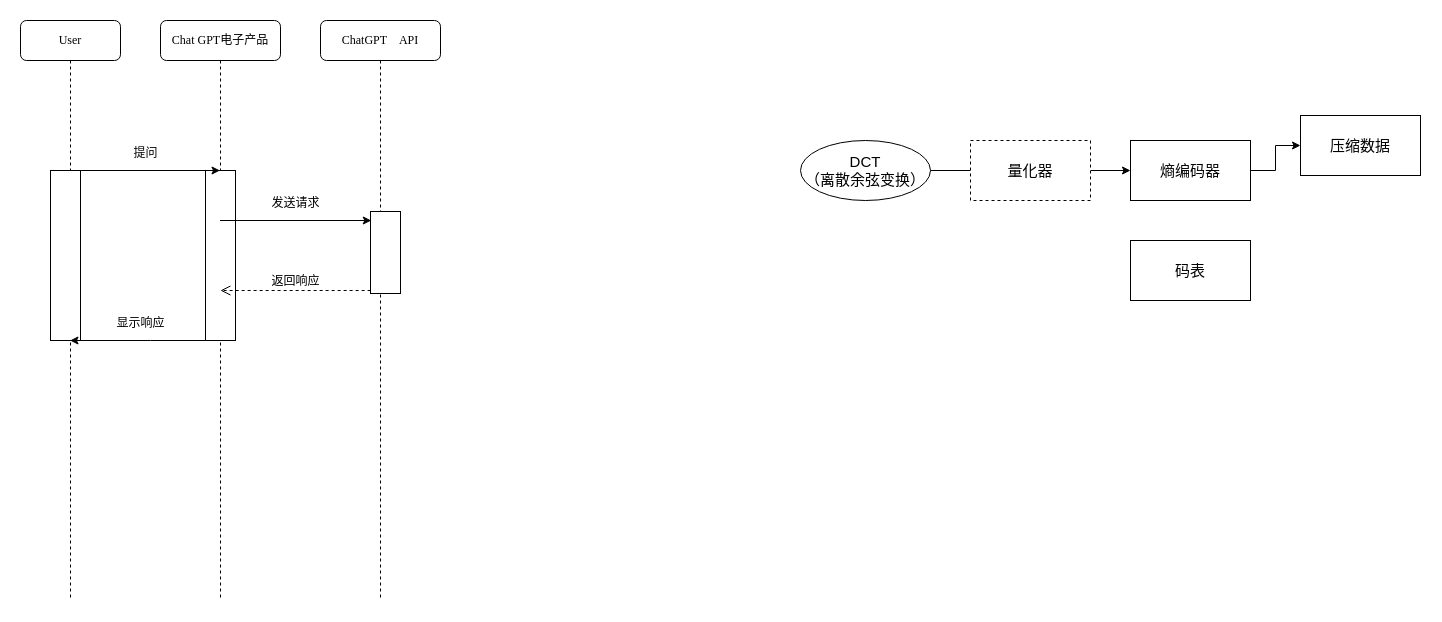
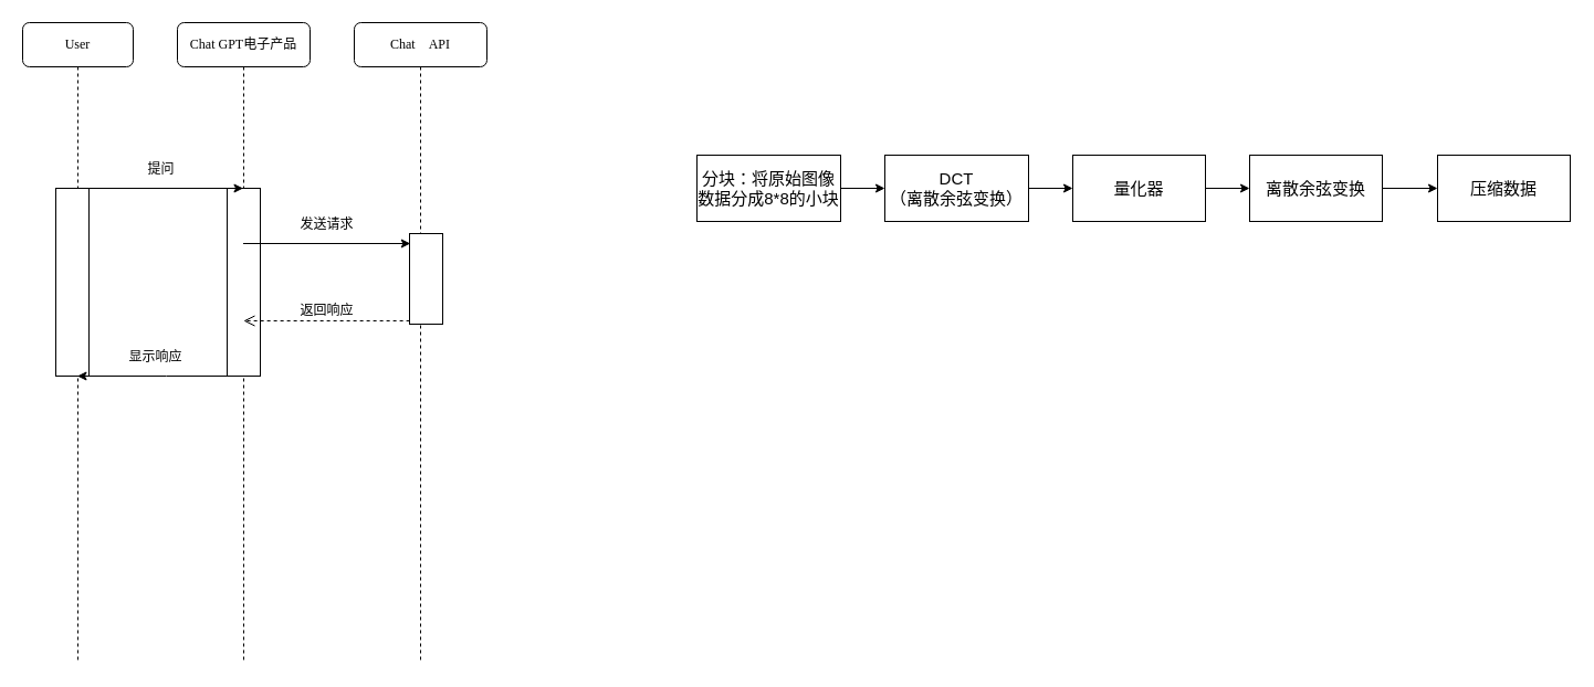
- <mxCell id="4" value="ChatGPT　API" style="shape=umlLifeline;perimeter=lifelinePerimeter;whiteSpace=wrap;html=1;container=1;collapsible=0;recursiveResize=0;outlineConnect=0;rounded=1;shadow=0;comic=0;labelBackgroundColor=none;strokeWidth=1;fontFamily=Verdana;fontSize=12;align=center;" parent="1" vertex="1"><mxGeometry x="320" y="20" width="120" height="580" as="geometry" /></mxCell>
+ <mxCell id="4" value="Chat　API" style="shape=umlLifeline;perimeter=lifelinePerimeter;whiteSpace=wrap;html=1;container=1;collapsible=0;recursiveResize=0;outlineConnect=0;rounded=1;shadow=0;comic=0;labelBackgroundColor=none;strokeWidth=1;fontFamily=Verdana;fontSize=12;align=center;" parent="1" vertex="1"><mxGeometry x="320" y="20" width="120" height="580" as="geometry" /></mxCell>
- <mxCell id="24" value="&lt;font style=&quot;font-size: 15px;&quot;&gt;压缩数据&lt;/font&gt;" style="whiteSpace=wrap;html=1;rounded=0;" vertex="1" parent="1"><mxGeometry x="1300" y="115" width="120" height="60" as="geometry" /></mxCell>
+ <mxCell id="24" value="&lt;font style=&quot;font-size: 15px;&quot;&gt;压缩数据&lt;/font&gt;" style="whiteSpace=wrap;html=1;rounded=0;" vertex="1" parent="1"><mxGeometry x="1300" y="140" width="120" height="60" as="geometry" /></mxCell>
+ <mxCell id="16" value="&lt;font style=&quot;font-size: 15px;&quot;&gt;分块：将原始图像数据分成8*8的小块&lt;/font&gt;" style="rounded=0;whiteSpace=wrap;html=1;" vertex="1" parent="1"><mxGeometry x="630" y="140" width="130" height="60" as="geometry" /></mxCell>
+ <mxCell id="15" style="edgeStyle=orthogonalEdgeStyle;rounded=0;orthogonalLoop=1;jettySize=auto;html=1;exitX=1;exitY=0.5;exitDx=0;exitDy=0;entryX=0;entryY=0.5;entryDx=0;entryDy=0;" edge="1" parent="1" source="16" target="18"><mxGeometry relative="1" as="geometry" /></mxCell>
- <mxCell id="18" value="&lt;font style=&quot;font-size: 15px;&quot;&gt;DCT&lt;br&gt;（离散余弦变换）&lt;/font&gt;" style="ellipse;whiteSpace=wrap;html=1;" vertex="1" parent="1"><mxGeometry x="800" y="140" width="130" height="60" as="geometry" /></mxCell>
+ <mxCell id="18" value="&lt;font style=&quot;font-size: 15px;&quot;&gt;DCT&lt;br&gt;（离散余弦变换）&lt;/font&gt;" style="rounded=0;whiteSpace=wrap;html=1;" vertex="1" parent="1"><mxGeometry x="800" y="140" width="130" height="60" as="geometry" /></mxCell>
- <mxCell id="17" style="edgeStyle=orthogonalEdgeStyle;rounded=0;orthogonalLoop=1;jettySize=auto;html=1;exitX=1;exitY=0.5;exitDx=0;exitDy=0;entryX=0;entryY=0.5;entryDx=0;entryDy=0;endArrow=none;" edge="1" parent="1" source="18" target="20"><mxGeometry relative="1" as="geometry" /></mxCell>
+ <mxCell id="17" style="edgeStyle=orthogonalEdgeStyle;rounded=0;orthogonalLoop=1;jettySize=auto;html=1;exitX=1;exitY=0.5;exitDx=0;exitDy=0;entryX=0;entryY=0.5;entryDx=0;entryDy=0;" edge="1" parent="1" source="18" target="20"><mxGeometry relative="1" as="geometry" /></mxCell>
- <mxCell id="20" value="&lt;font style=&quot;font-size: 15px;&quot;&gt;量化器&lt;/font&gt;" style="rounded=0;whiteSpace=wrap;html=1;dashed=1;" vertex="1" parent="1"><mxGeometry x="970" y="140" width="120" height="60" as="geometry" /></mxCell>
+ <mxCell id="20" value="&lt;font style=&quot;font-size: 15px;&quot;&gt;量化器&lt;/font&gt;" style="rounded=0;whiteSpace=wrap;html=1;" vertex="1" parent="1"><mxGeometry x="970" y="140" width="120" height="60" as="geometry" /></mxCell>
- <mxCell id="22" value="&lt;font style=&quot;font-size: 15px;&quot;&gt;熵编码器&lt;/font&gt;" style="whiteSpace=wrap;html=1;rounded=0;" vertex="1" parent="1"><mxGeometry x="1130" y="140" width="120" height="60" as="geometry" /></mxCell>
+ <mxCell id="22" value="&lt;font style=&quot;font-size: 15px;&quot;&gt;离散余弦变换&lt;/font&gt;" style="whiteSpace=wrap;html=1;rounded=0;" vertex="1" parent="1"><mxGeometry x="1130" y="140" width="120" height="60" as="geometry" /></mxCell>
- <mxCell id="23" value="&lt;font style=&quot;font-size: 15px;&quot;&gt;码表&lt;/font&gt;" style="whiteSpace=wrap;html=1;" vertex="1" parent="1"><mxGeometry x="1130" y="240" width="120" height="60" as="geometry" /></mxCell>
